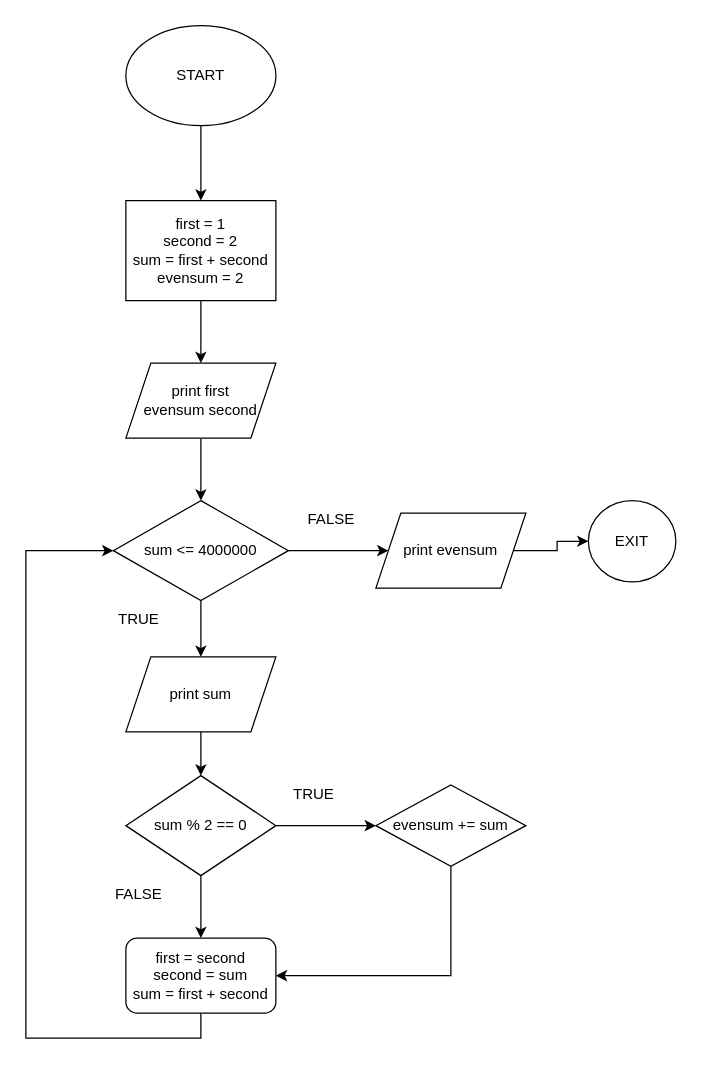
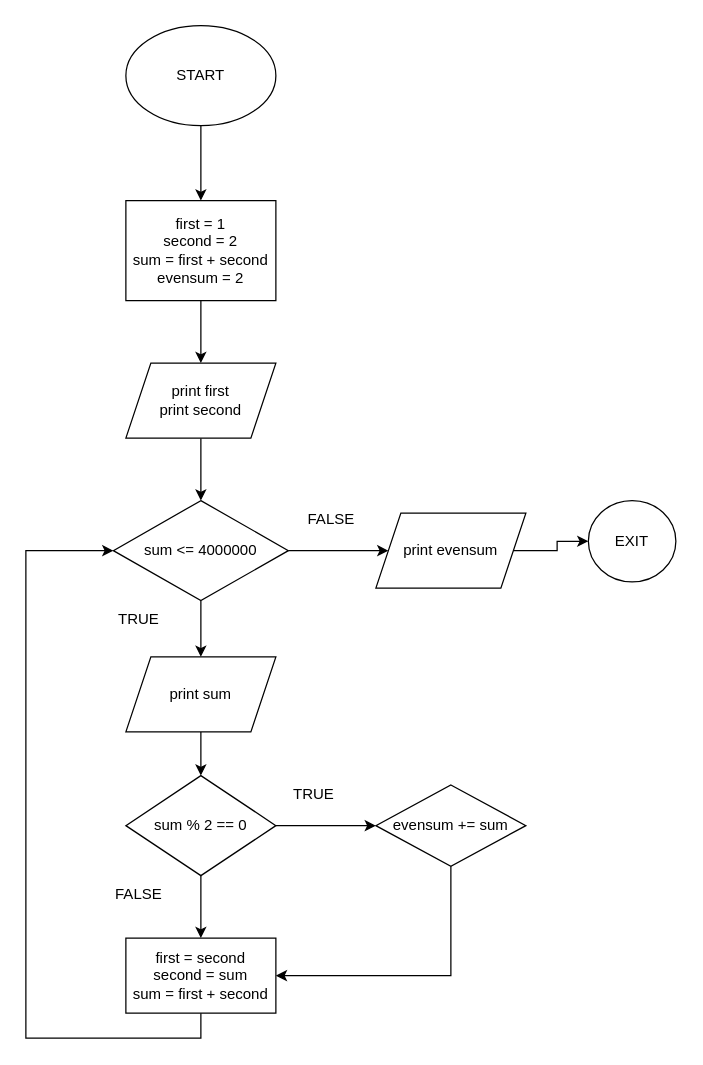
- <mxCell id="10" value="print first&lt;div&gt;evensum second&lt;/div&gt;" style="shape=parallelogram;perimeter=parallelogramPerimeter;whiteSpace=wrap;html=1;fixedSize=1;" parent="1" vertex="1"><mxGeometry x="100" y="290" width="120" height="60" as="geometry" /></mxCell>
+ <mxCell id="10" value="print first&lt;div&gt;print second&lt;/div&gt;" style="shape=parallelogram;perimeter=parallelogramPerimeter;whiteSpace=wrap;html=1;fixedSize=1;" parent="1" vertex="1"><mxGeometry x="100" y="290" width="120" height="60" as="geometry" /></mxCell>
- <mxCell id="17" value="first = second&lt;div&gt;second = sum&lt;/div&gt;&lt;div&gt;sum = first + second&lt;/div&gt;" style="whiteSpace=wrap;html=1;rounded=1;" parent="1" vertex="1"><mxGeometry x="100" y="750" width="120" height="60" as="geometry" /></mxCell>
+ <mxCell id="17" value="first = second&lt;div&gt;second = sum&lt;/div&gt;&lt;div&gt;sum = first + second&lt;/div&gt;" style="rounded=0;whiteSpace=wrap;html=1;" parent="1" vertex="1"><mxGeometry x="100" y="750" width="120" height="60" as="geometry" /></mxCell>
